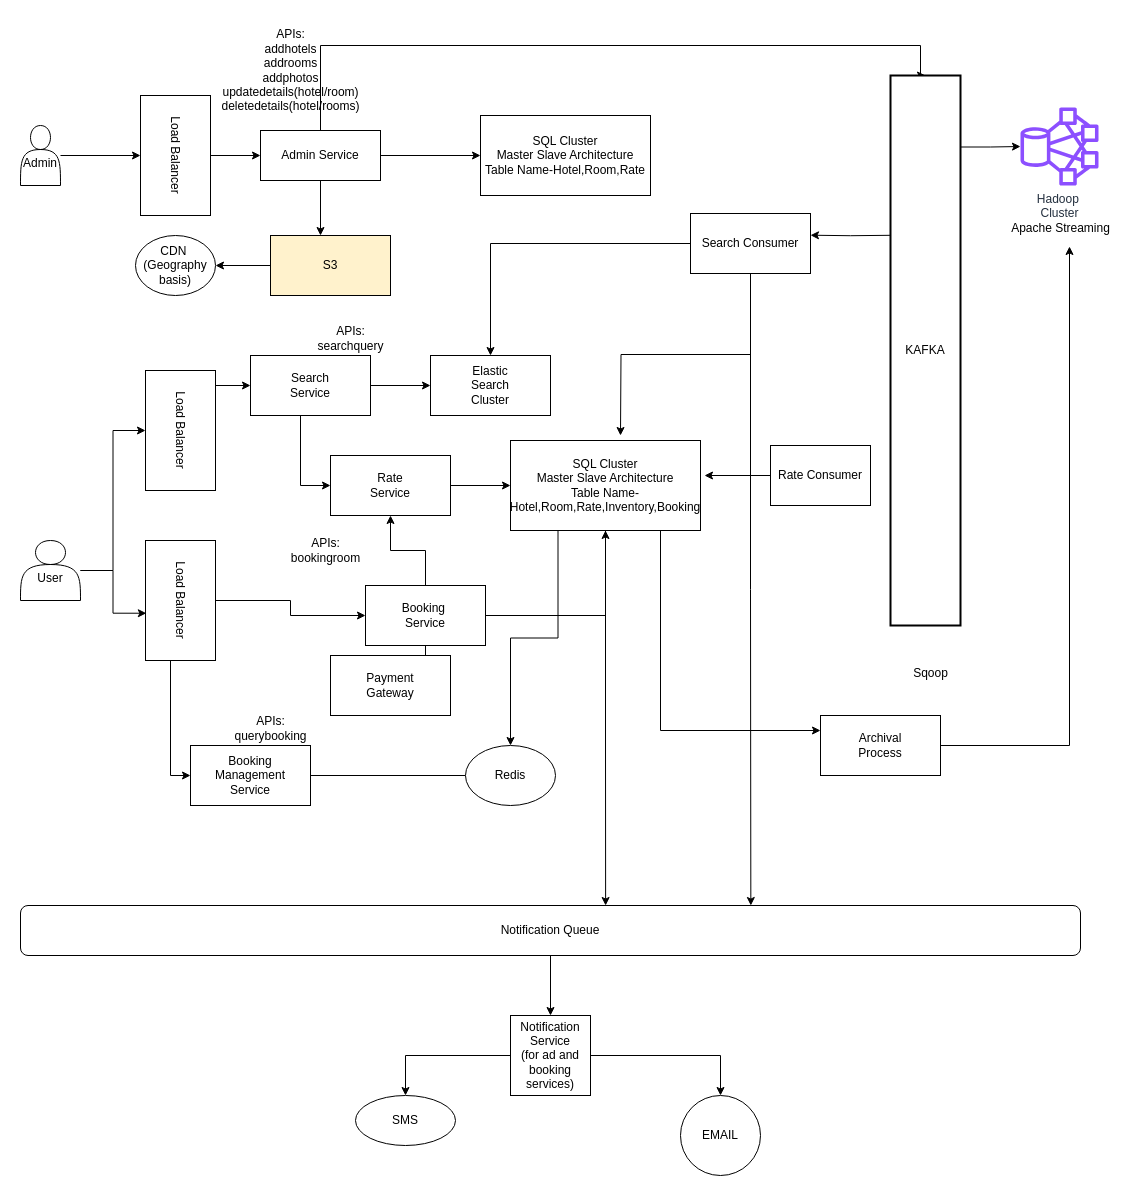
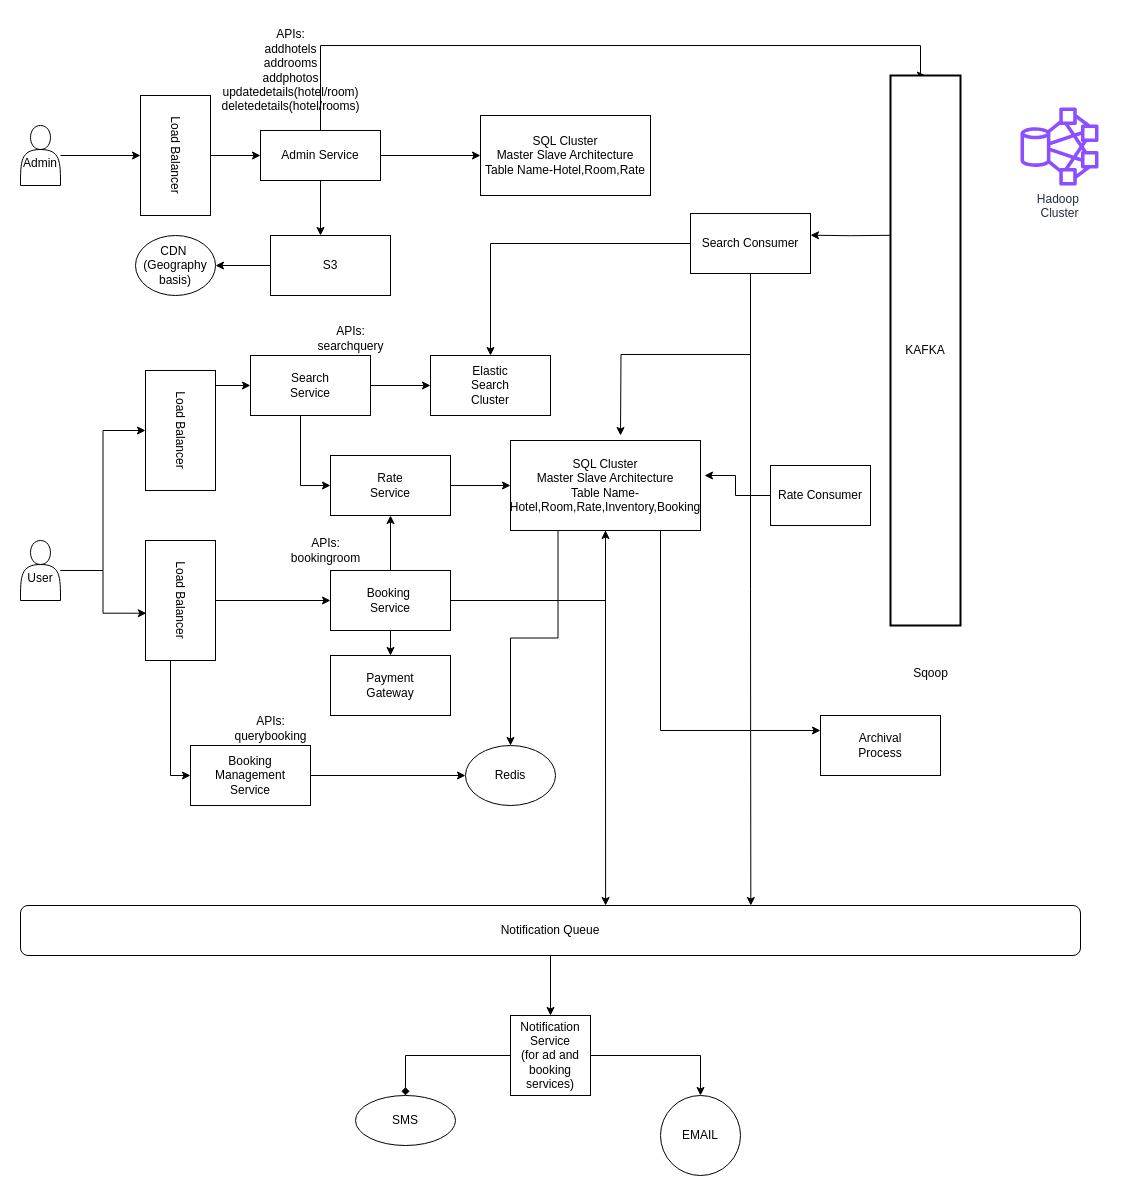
- <mxCell id="20" style="edgeStyle=orthogonalEdgeStyle;rounded=0;orthogonalLoop=1;jettySize=auto;html=1;exitX=1;exitY=0.13;exitDx=0;exitDy=0;exitPerimeter=0;" parent="1" source="21" target="22" edge="1"><mxGeometry relative="1" as="geometry" /></mxCell>
- <mxCell id="23" value="Apache Streaming" style="text;html=1;align=center;verticalAlign=middle;resizable=0;points=[];autosize=1;strokeColor=none;fillColor=none;" parent="1" vertex="1"><mxGeometry x="1000" y="213" width="120" height="30" as="geometry" /></mxCell>
- <mxCell id="16" value="S3" style="whiteSpace=wrap;html=1;rounded=0;fillColor=#fff2cc;" parent="1" vertex="1"><mxGeometry x="270" y="235" width="120" height="60" as="geometry" /></mxCell>
+ <mxCell id="16" value="S3" style="whiteSpace=wrap;html=1;rounded=0;" parent="1" vertex="1"><mxGeometry x="270" y="235" width="120" height="60" as="geometry" /></mxCell>
- <mxCell id="39" value="Rate Consumer" style="rounded=0;whiteSpace=wrap;html=1;" parent="1" vertex="1"><mxGeometry x="770" y="445" width="100" height="60" as="geometry" /></mxCell>
+ <mxCell id="39" value="Rate Consumer" style="rounded=0;whiteSpace=wrap;html=1;" parent="1" vertex="1"><mxGeometry x="770" y="465" width="100" height="60" as="geometry" /></mxCell>
- <mxCell id="55" style="edgeStyle=orthogonalEdgeStyle;rounded=0;orthogonalLoop=1;jettySize=auto;html=1;entryX=0.575;entryY=1.1;entryDx=0;entryDy=0;entryPerimeter=0;" parent="1" source="53" target="23" edge="1"><mxGeometry relative="1" as="geometry" /></mxCell>
- <mxCell id="36" value="&lt;div&gt;&lt;br&gt;&lt;/div&gt;&lt;div&gt;User&lt;/div&gt;" style="shape=actor;whiteSpace=wrap;html=1;" parent="1" vertex="1"><mxGeometry x="20" y="540" width="60" height="60" as="geometry" /></mxCell>
+ <mxCell id="36" value="&lt;div&gt;&lt;br&gt;&lt;/div&gt;&lt;div&gt;User&lt;/div&gt;" style="shape=actor;whiteSpace=wrap;html=1;" parent="1" vertex="1"><mxGeometry x="20" y="540" width="40" height="60" as="geometry" /></mxCell>
- <mxCell id="47" value="Booking&amp;nbsp;&lt;div&gt;Service&lt;/div&gt;" style="whiteSpace=wrap;html=1;rounded=0;" parent="1" vertex="1"><mxGeometry x="365" y="585" width="120" height="60" as="geometry" /></mxCell>
+ <mxCell id="47" value="Booking&amp;nbsp;&lt;div&gt;Service&lt;/div&gt;" style="whiteSpace=wrap;html=1;rounded=0;" parent="1" vertex="1"><mxGeometry x="330" y="570" width="120" height="60" as="geometry" /></mxCell>
- <mxCell id="56" style="edgeStyle=orthogonalEdgeStyle;rounded=0;orthogonalLoop=1;jettySize=auto;html=1;entryX=0;entryY=0.5;entryDx=0;entryDy=0;endArrow=none;" parent="1" source="57" target="58" edge="1"><mxGeometry relative="1" as="geometry" /></mxCell>
+ <mxCell id="56" style="edgeStyle=orthogonalEdgeStyle;rounded=0;orthogonalLoop=1;jettySize=auto;html=1;entryX=0;entryY=0.5;entryDx=0;entryDy=0;" parent="1" source="57" target="58" edge="1"><mxGeometry relative="1" as="geometry" /></mxCell>
- <mxCell id="32" style="edgeStyle=orthogonalEdgeStyle;rounded=0;orthogonalLoop=1;jettySize=auto;html=1;entryX=0.5;entryY=0;entryDx=0;entryDy=0;" parent="1" source="34" target="30" edge="1"><mxGeometry relative="1" as="geometry" /></mxCell>
+ <mxCell id="32" style="edgeStyle=orthogonalEdgeStyle;rounded=0;orthogonalLoop=1;jettySize=auto;html=1;entryX=0.5;entryY=0;entryDx=0;entryDy=0;endArrow=diamond;" parent="1" source="34" target="30" edge="1"><mxGeometry relative="1" as="geometry" /></mxCell>
- <mxCell id="31" value="EMAIL" style="ellipse;whiteSpace=wrap;html=1;rounded=1;" parent="1" vertex="1"><mxGeometry x="680" y="1095" width="80" height="80" as="geometry" /></mxCell>
+ <mxCell id="31" value="EMAIL" style="ellipse;whiteSpace=wrap;html=1;rounded=1;" parent="1" vertex="1"><mxGeometry x="660" y="1095" width="80" height="80" as="geometry" /></mxCell>
